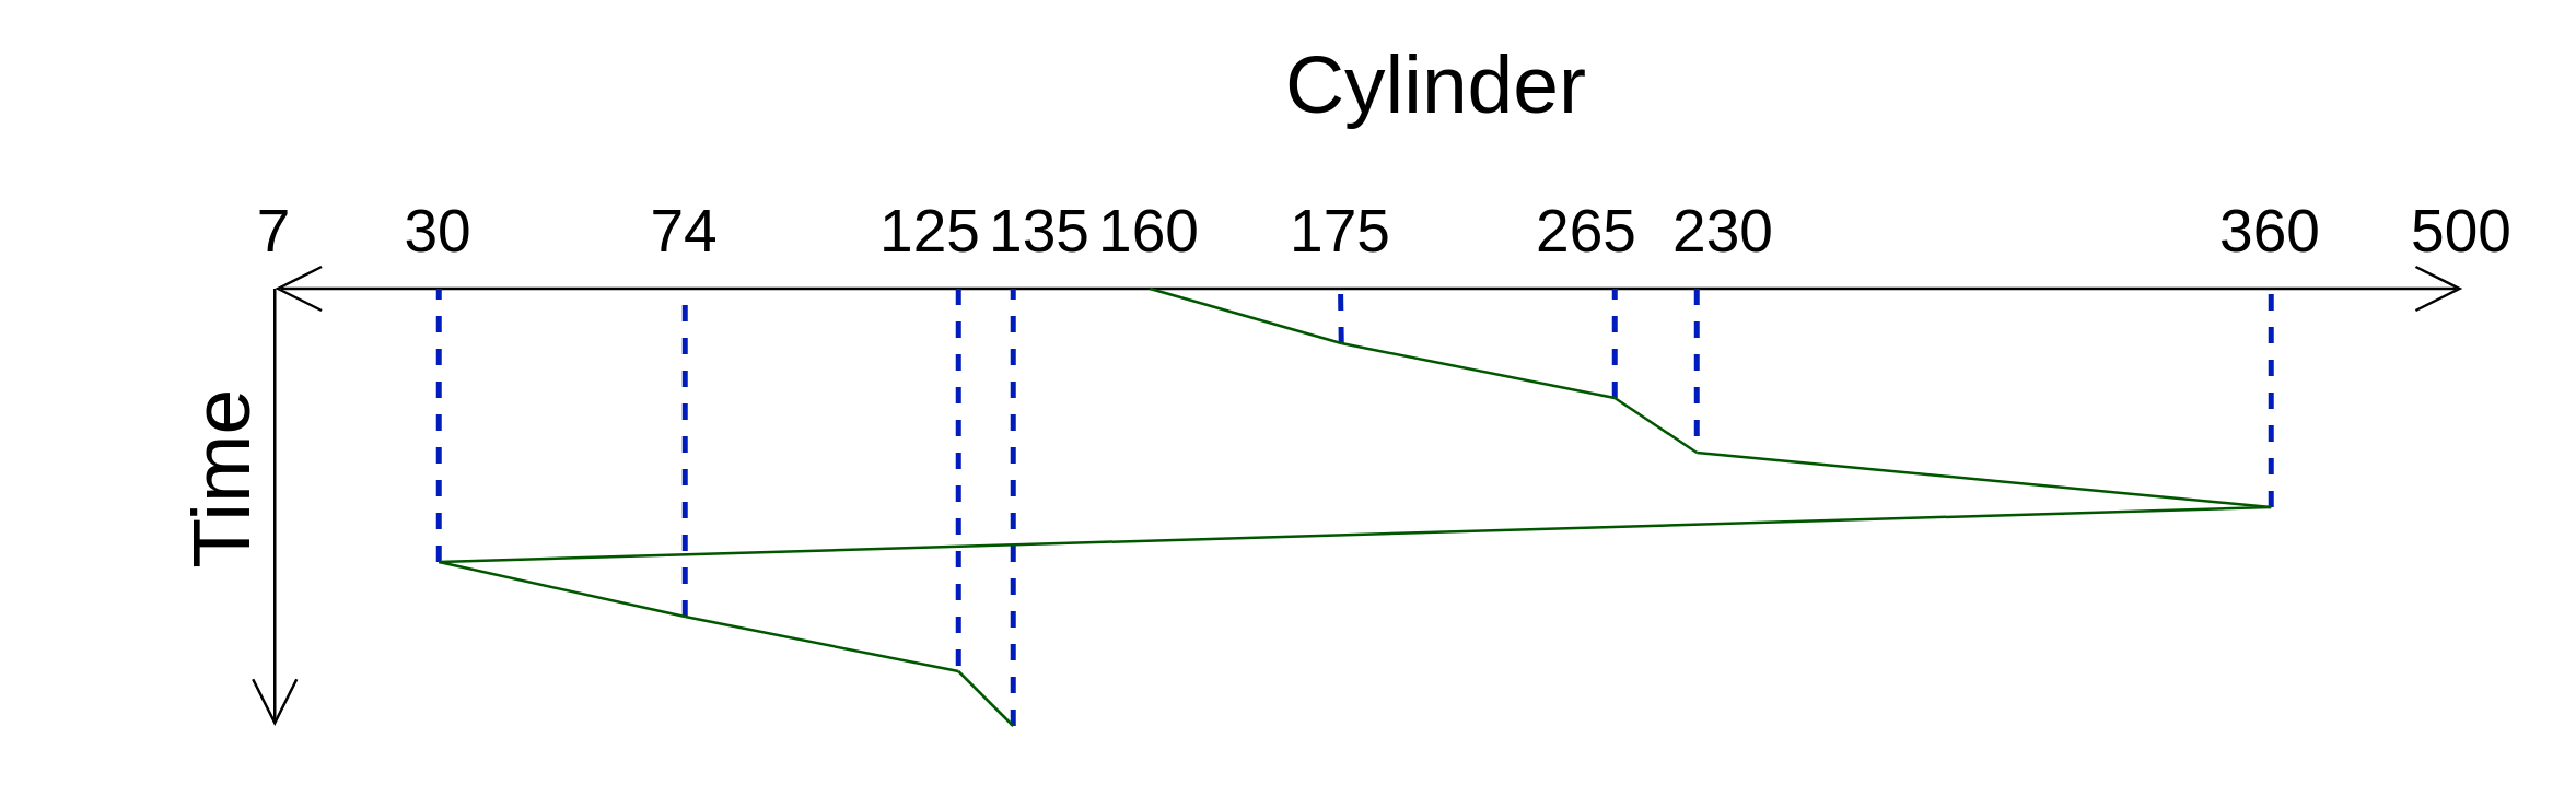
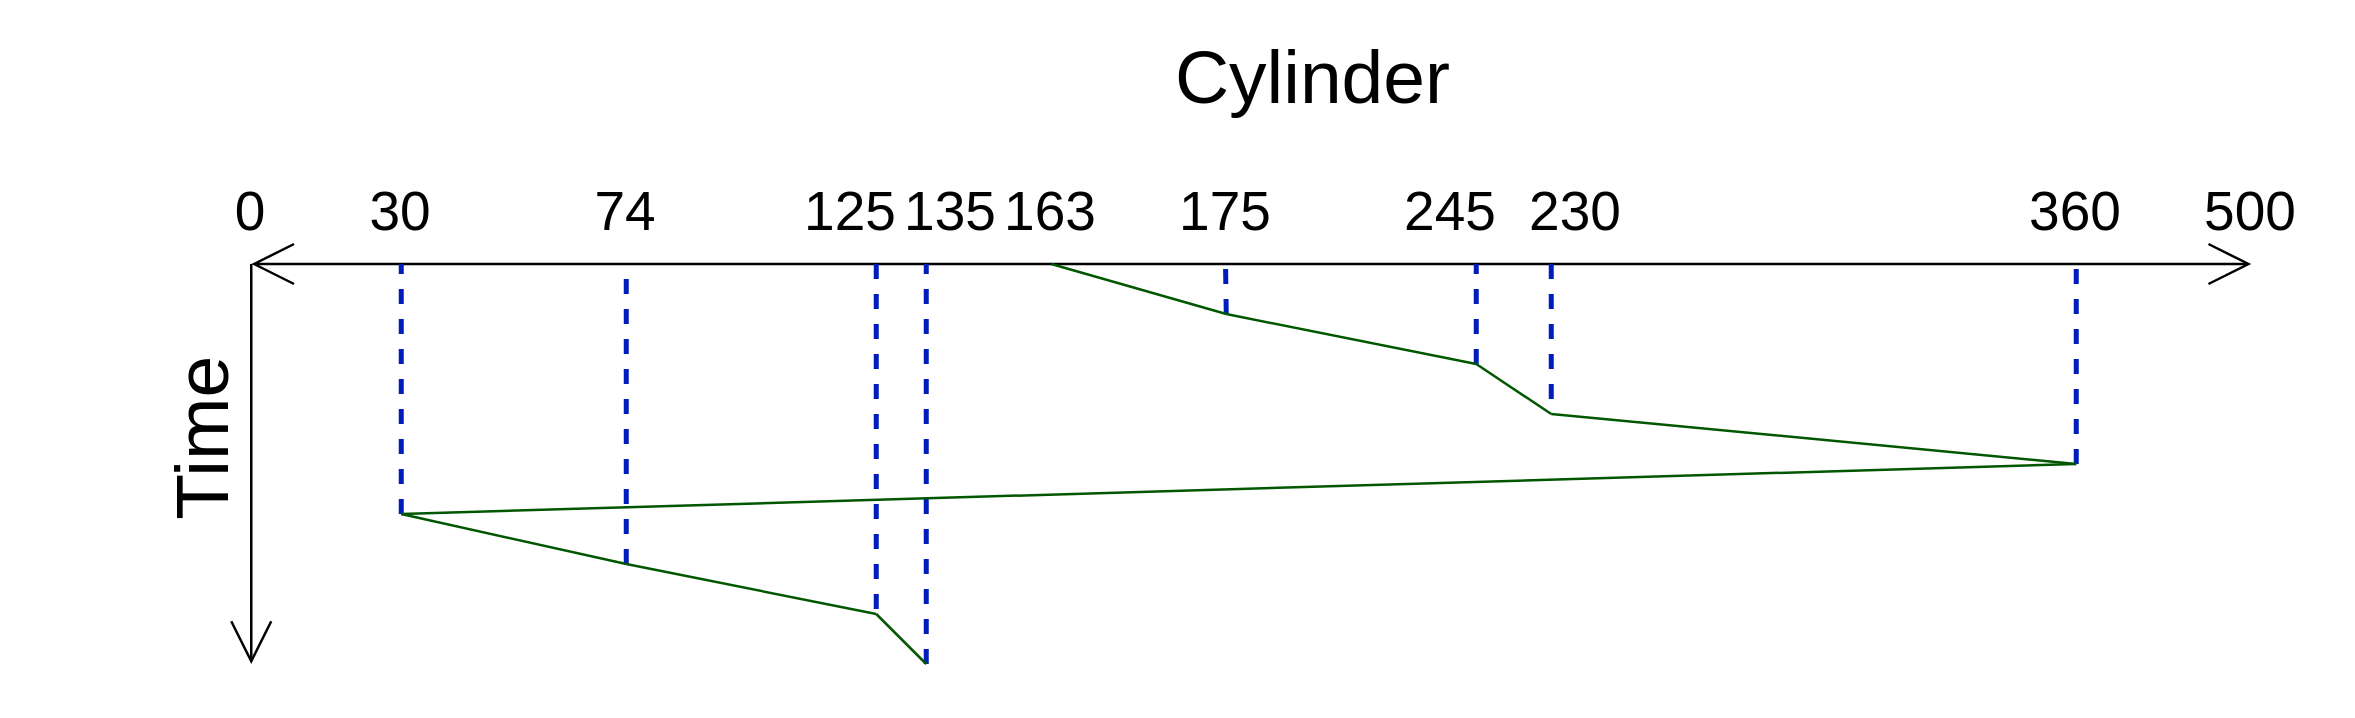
- <mxCell id="20" value="7" style="text;html=1;strokeColor=none;fillColor=none;align=center;verticalAlign=middle;whiteSpace=wrap;rounded=0;fontSize=22;" vertex="1" parent="1"><mxGeometry x="80" y="75" width="40" height="20" as="geometry" /></mxCell>
+ <mxCell id="20" value="0" style="text;html=1;strokeColor=none;fillColor=none;align=center;verticalAlign=middle;whiteSpace=wrap;rounded=0;fontSize=22;" vertex="1" parent="1"><mxGeometry x="80" y="75" width="40" height="20" as="geometry" /></mxCell>
- <mxCell id="25" value="160" style="text;html=1;strokeColor=none;fillColor=none;align=center;verticalAlign=middle;whiteSpace=wrap;rounded=0;fontSize=22;" vertex="1" parent="1"><mxGeometry x="400" y="75" width="40" height="20" as="geometry" /></mxCell>
+ <mxCell id="25" value="163" style="text;html=1;strokeColor=none;fillColor=none;align=center;verticalAlign=middle;whiteSpace=wrap;rounded=0;fontSize=22;" vertex="1" parent="1"><mxGeometry x="400" y="75" width="40" height="20" as="geometry" /></mxCell>
- <mxCell id="15" value="265" style="text;html=1;strokeColor=none;fillColor=none;align=center;verticalAlign=middle;whiteSpace=wrap;rounded=0;fontSize=22;" vertex="1" parent="1"><mxGeometry x="560" y="75" width="40" height="20" as="geometry" /></mxCell>
+ <mxCell id="15" value="245" style="text;html=1;strokeColor=none;fillColor=none;align=center;verticalAlign=middle;whiteSpace=wrap;rounded=0;fontSize=22;" vertex="1" parent="1"><mxGeometry x="560" y="75" width="40" height="20" as="geometry" /></mxCell>
